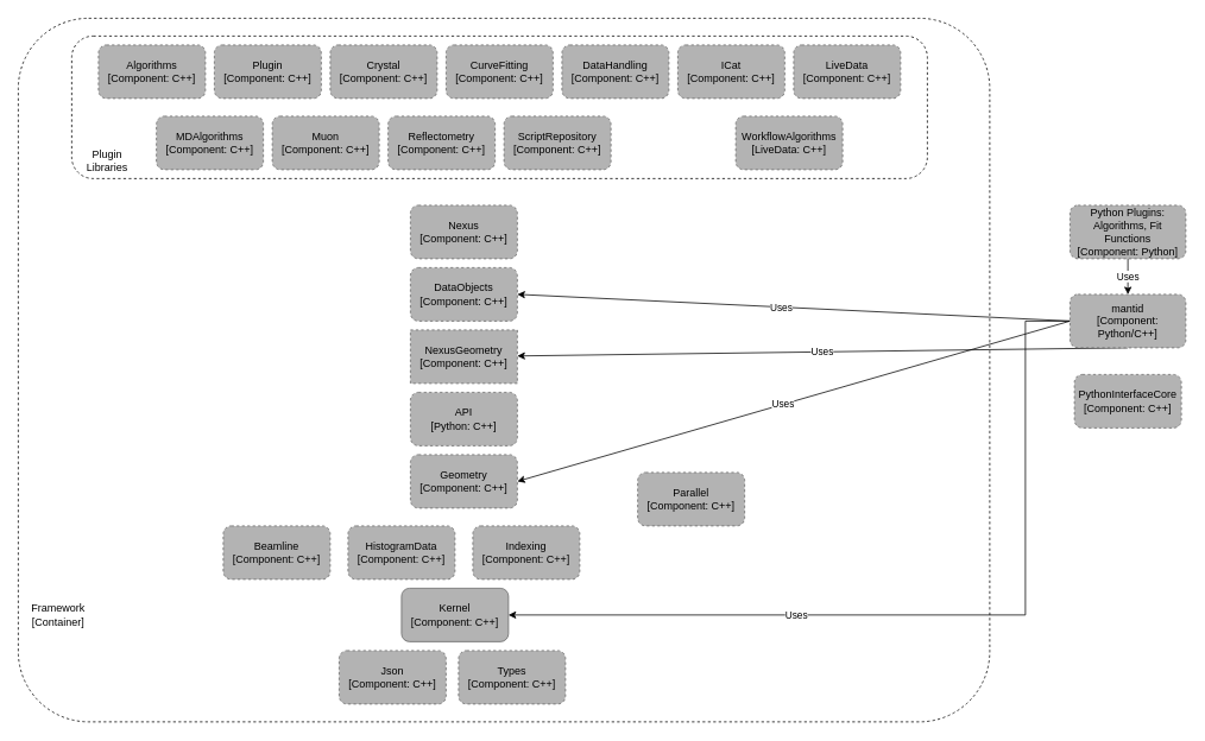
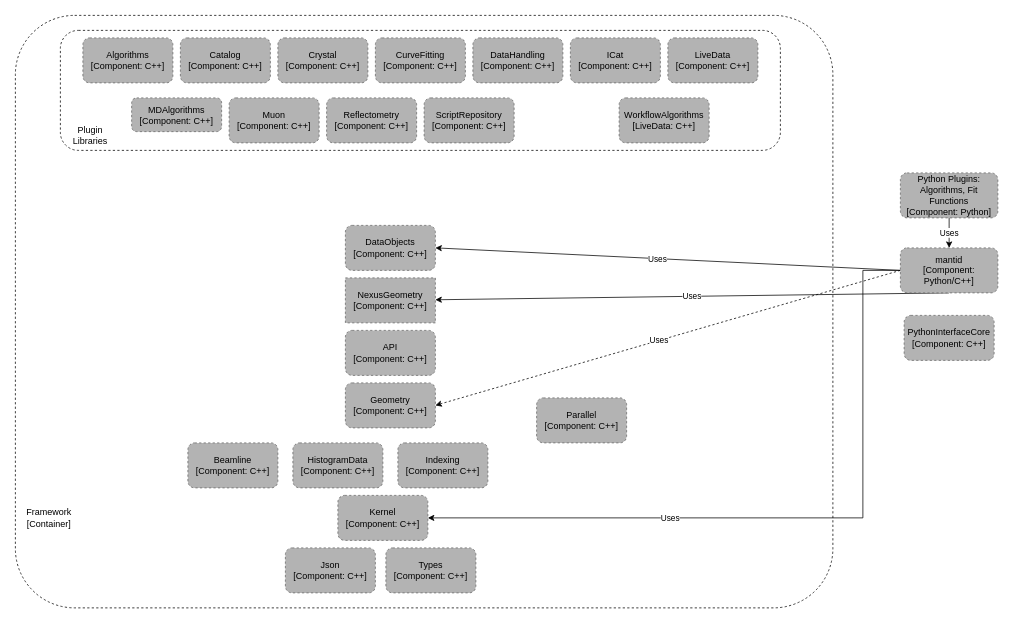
- <mxCell id="21" value="Plugin&lt;br&gt;[Component: C++]" style="rounded=1;whiteSpace=wrap;html=1;dashed=1;gradientColor=#b3b3b3;strokeColor=#666666;fillColor=#B3B3B3;" vertex="1" parent="1"><mxGeometry x="240" y="50" width="120" height="60" as="geometry" /></mxCell>
+ <mxCell id="21" value="Catalog&lt;br&gt;[Component: C++]" style="rounded=1;whiteSpace=wrap;html=1;dashed=1;gradientColor=#b3b3b3;strokeColor=#666666;fillColor=#B3B3B3;" vertex="1" parent="1"><mxGeometry x="240" y="50" width="120" height="60" as="geometry" /></mxCell>
- <mxCell id="16" value="MDAlgorithms&lt;br&gt;[Component: C++]" style="rounded=1;whiteSpace=wrap;html=1;dashed=1;gradientColor=#b3b3b3;strokeColor=#666666;fillColor=#B3B3B3;" vertex="1" parent="1"><mxGeometry x="175" y="130" width="120" height="60" as="geometry" /></mxCell>
+ <mxCell id="16" value="MDAlgorithms&lt;br&gt;[Component: C++]" style="rounded=1;whiteSpace=wrap;html=1;dashed=1;gradientColor=#b3b3b3;strokeColor=#666666;fillColor=#B3B3B3;" vertex="1" parent="1"><mxGeometry x="175" y="130" width="120" height="45" as="geometry" /></mxCell>
- <mxCell id="13" value="Nexus&lt;br&gt;[Component: C++]" style="rounded=1;whiteSpace=wrap;html=1;dashed=1;gradientColor=#b3b3b3;strokeColor=#666666;fillColor=#B3B3B3;" vertex="1" parent="1"><mxGeometry x="460" y="230" width="120" height="60" as="geometry" /></mxCell>
- <mxCell id="14" value="API&lt;br&gt;[Python: C++]" style="rounded=1;whiteSpace=wrap;html=1;dashed=1;gradientColor=#b3b3b3;strokeColor=#666666;fillColor=#B3B3B3;" vertex="1" parent="1"><mxGeometry x="460" y="440" width="120" height="60" as="geometry" /></mxCell>
+ <mxCell id="14" value="API&lt;br&gt;[Component: C++]" style="rounded=1;whiteSpace=wrap;html=1;dashed=1;gradientColor=#b3b3b3;strokeColor=#666666;fillColor=#B3B3B3;" vertex="1" parent="1"><mxGeometry x="460" y="440" width="120" height="60" as="geometry" /></mxCell>
- <mxCell id="32" style="rounded=0;orthogonalLoop=1;jettySize=auto;html=1;entryX=1;entryY=0.5;entryDx=0;entryDy=0;exitX=0;exitY=0.5;exitDx=0;exitDy=0;" edge="1" parent="1" source="37" target="8"><mxGeometry relative="1" as="geometry" /></mxCell>
+ <mxCell id="32" style="rounded=0;orthogonalLoop=1;jettySize=auto;html=1;entryX=1;entryY=0.5;entryDx=0;entryDy=0;exitX=0;exitY=0.5;exitDx=0;exitDy=0;dashed=1;" edge="1" parent="1" source="37" target="8"><mxGeometry relative="1" as="geometry" /></mxCell>
- <mxCell id="4" value="Kernel&lt;br&gt;[Component: C++]" style="rounded=1;whiteSpace=wrap;html=1;dashed=0;gradientColor=#b3b3b3;strokeColor=#666666;fillColor=#B3B3B3;" vertex="1" parent="1"><mxGeometry x="450" y="660" width="120" height="60" as="geometry" /></mxCell>
+ <mxCell id="4" value="Kernel&lt;br&gt;[Component: C++]" style="rounded=1;whiteSpace=wrap;html=1;dashed=1;gradientColor=#b3b3b3;strokeColor=#666666;fillColor=#B3B3B3;" vertex="1" parent="1"><mxGeometry x="450" y="660" width="120" height="60" as="geometry" /></mxCell>
